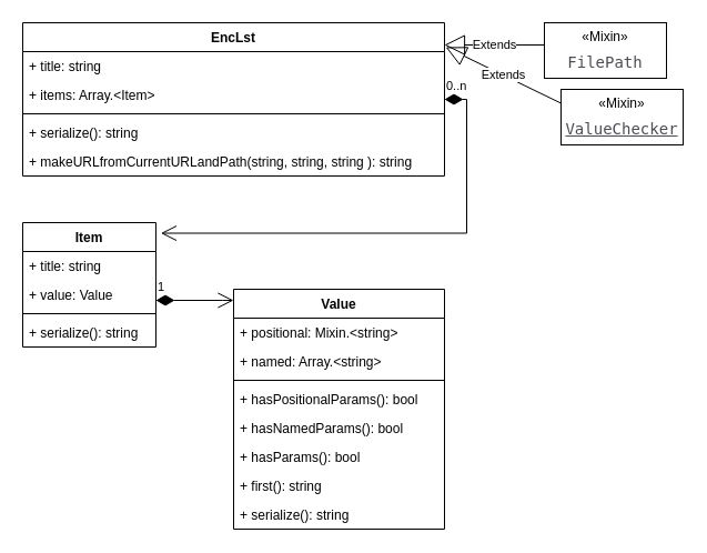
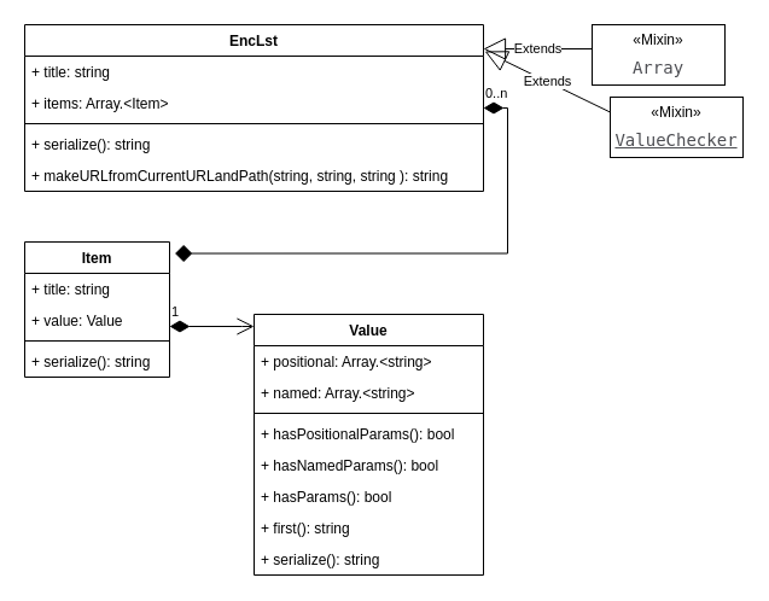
- <mxCell id="24" value="«Mixin»&lt;br&gt;&lt;ul style=&quot;font-family: &amp;quot;Lucida Grande&amp;quot;, &amp;quot;Lucida Sans Unicode&amp;quot;, arial, sans-serif; font-size: 14px; line-height: 17px; padding: 0px; margin: 0px; list-style-type: none; color: rgb(77, 78, 83); text-align: start; background-color: rgb(255, 255, 255);&quot;&gt;&lt;li style=&quot;margin-top: 6px;&quot;&gt;&lt;a style=&quot;color: rgb(77, 78, 83); text-decoration-line: none; font-family: Consolas, Monaco, &amp;quot;Andale Mono&amp;quot;, monospace; line-height: 18px;&quot; href=&quot;https://uedatakeyuki.github.io/enclst-core-js/FilePath.html&quot;&gt;FilePath&lt;/a&gt;&lt;/li&gt;&lt;/ul&gt;" style="html=1;whiteSpace=wrap;" vertex="1" parent="1"><mxGeometry x="490" y="20" width="110" height="50" as="geometry" /></mxCell>
+ <mxCell id="24" value="«Mixin»&lt;br&gt;&lt;ul style=&quot;font-family: &amp;quot;Lucida Grande&amp;quot;, &amp;quot;Lucida Sans Unicode&amp;quot;, arial, sans-serif; font-size: 14px; line-height: 17px; padding: 0px; margin: 0px; list-style-type: none; color: rgb(77, 78, 83); text-align: start; background-color: rgb(255, 255, 255);&quot;&gt;&lt;li style=&quot;margin-top: 6px;&quot;&gt;&lt;a style=&quot;color: rgb(77, 78, 83); text-decoration-line: none; font-family: Consolas, Monaco, &amp;quot;Andale Mono&amp;quot;, monospace; line-height: 18px;&quot; href=&quot;https://uedatakeyuki.github.io/enclst-core-js/FilePath.html&quot;&gt;Array&lt;/a&gt;&lt;/li&gt;&lt;/ul&gt;" style="html=1;whiteSpace=wrap;" vertex="1" parent="1"><mxGeometry x="490" y="20" width="110" height="50" as="geometry" /></mxCell>
- <mxCell id="23" value="0..n" style="endArrow=open;html=1;endSize=12;startArrow=diamondThin;startSize=14;startFill=1;edgeStyle=orthogonalEdgeStyle;align=left;verticalAlign=bottom;rounded=0;entryX=1.037;entryY=0.085;entryDx=0;entryDy=0;entryPerimeter=0;" edge="1" parent="1" source="4" target="8"><mxGeometry x="-1" y="3" relative="1" as="geometry"><mxPoint x="290" y="88.52" as="sourcePoint" /><mxPoint x="150" y="210" as="targetPoint" /><Array as="points"><mxPoint x="420" y="89" /><mxPoint x="420" y="209" /></Array></mxGeometry></mxCell>
+ <mxCell id="23" value="0..n" style="endArrow=diamond;html=1;endSize=12;startArrow=diamondThin;startSize=14;startFill=1;edgeStyle=orthogonalEdgeStyle;align=left;verticalAlign=bottom;rounded=0;entryX=1.037;entryY=0.085;entryDx=0;entryDy=0;entryPerimeter=0;" edge="1" parent="1" source="4" target="8"><mxGeometry x="-1" y="3" relative="1" as="geometry"><mxPoint x="290" y="88.52" as="sourcePoint" /><mxPoint x="150" y="210" as="targetPoint" /><Array as="points"><mxPoint x="420" y="89" /><mxPoint x="420" y="209" /></Array></mxGeometry></mxCell>
- <mxCell id="14" value="+ positional: Mixin.&amp;lt;string&amp;gt;" style="text;strokeColor=none;fillColor=none;align=left;verticalAlign=top;spacingLeft=4;spacingRight=4;overflow=hidden;rotatable=0;points=[[0,0.5],[1,0.5]];portConstraint=eastwest;whiteSpace=wrap;html=1;" vertex="1" parent="13"><mxGeometry y="26" width="190" height="26" as="geometry" /></mxCell>
+ <mxCell id="14" value="+ positional: Array.&amp;lt;string&amp;gt;" style="text;strokeColor=none;fillColor=none;align=left;verticalAlign=top;spacingLeft=4;spacingRight=4;overflow=hidden;rotatable=0;points=[[0,0.5],[1,0.5]];portConstraint=eastwest;whiteSpace=wrap;html=1;" vertex="1" parent="13"><mxGeometry y="26" width="190" height="26" as="geometry" /></mxCell>
